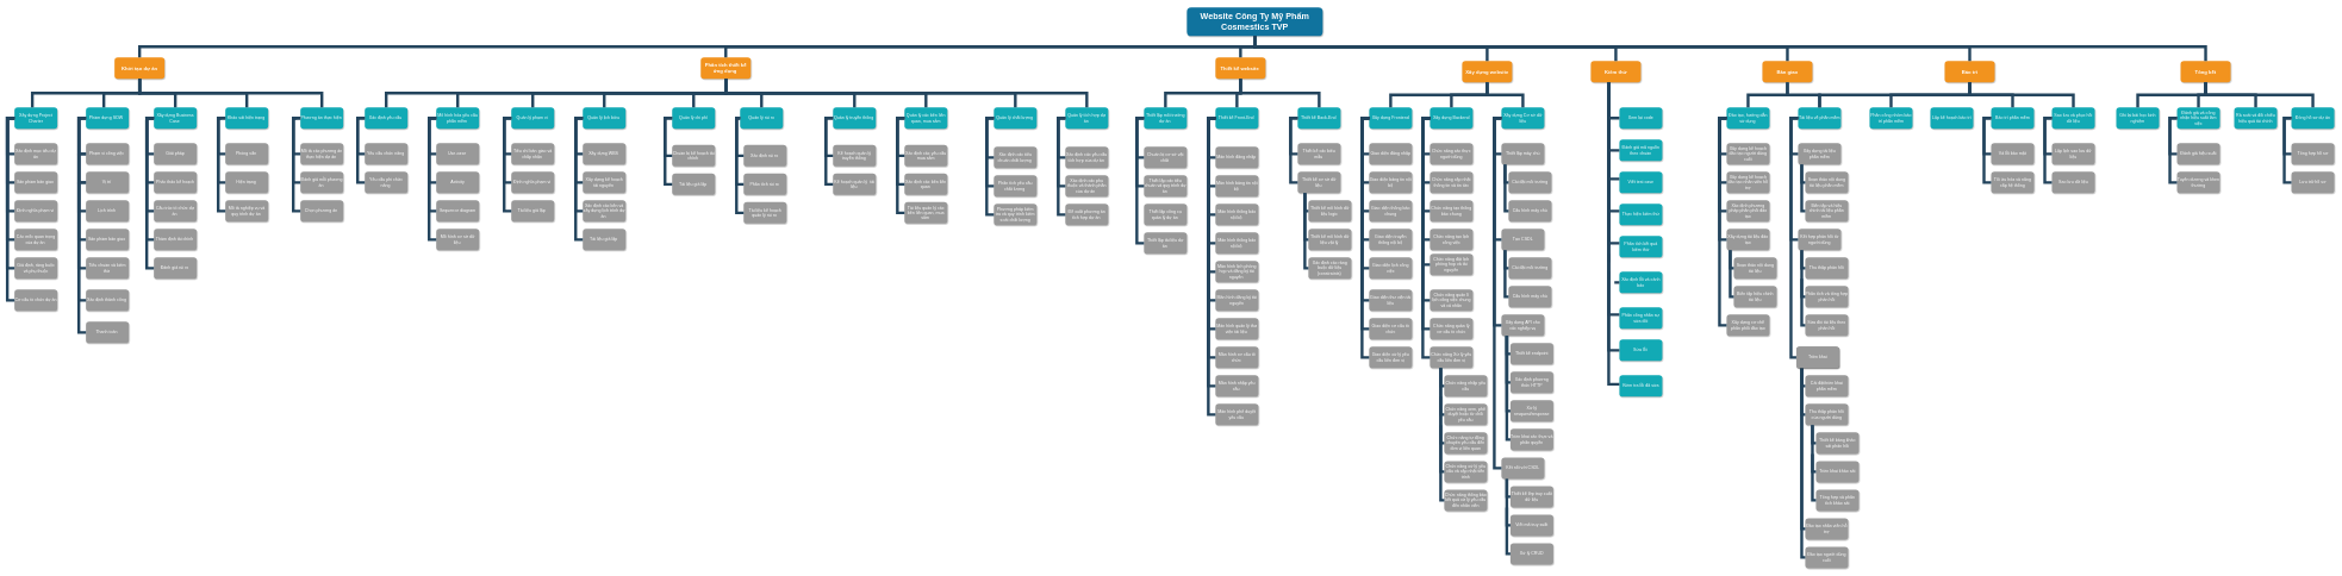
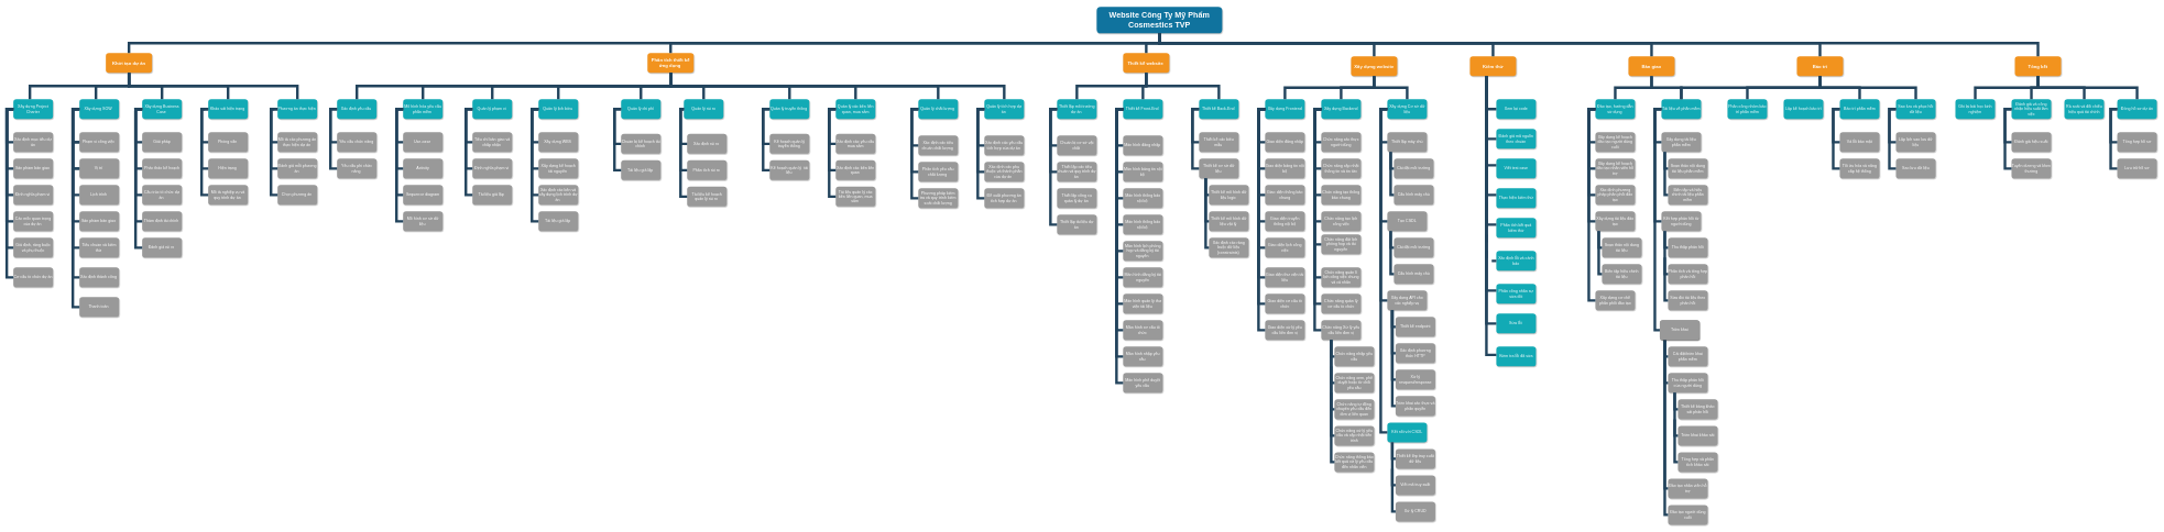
- <mxCell id="109" value="Phẩm dựng SOW  " style="whiteSpace=wrap;rounded=1;fillColor=#12AAB5;strokeColor=none;shadow=1;fontColor=#FFFFFF;" parent="1" vertex="1"><mxGeometry x="240" y="300" width="120" height="60" as="geometry" /></mxCell>
+ <mxCell id="109" value="Xây dựng SOW  " style="whiteSpace=wrap;rounded=1;fillColor=#12AAB5;strokeColor=none;shadow=1;fontColor=#FFFFFF;" parent="1" vertex="1"><mxGeometry x="240" y="300" width="120" height="60" as="geometry" /></mxCell>
- <mxCell id="75" value="Kết nối với CSDL" style="whiteSpace=wrap;rounded=1;fillColor=#999999;strokeColor=none;shadow=1;fontColor=#FFFFFF;fontStyle=0" parent="1" vertex="1"><mxGeometry x="4200" y="1280" width="120" height="60" as="geometry" /></mxCell>
+ <mxCell id="75" value="Kết nối với CSDL" style="whiteSpace=wrap;rounded=1;fillColor=#12aab5;strokeColor=none;shadow=1;fontColor=#FFFFFF;fontStyle=0;" parent="1" vertex="1"><mxGeometry x="4200" y="1280" width="120" height="60" as="geometry" /></mxCell>
